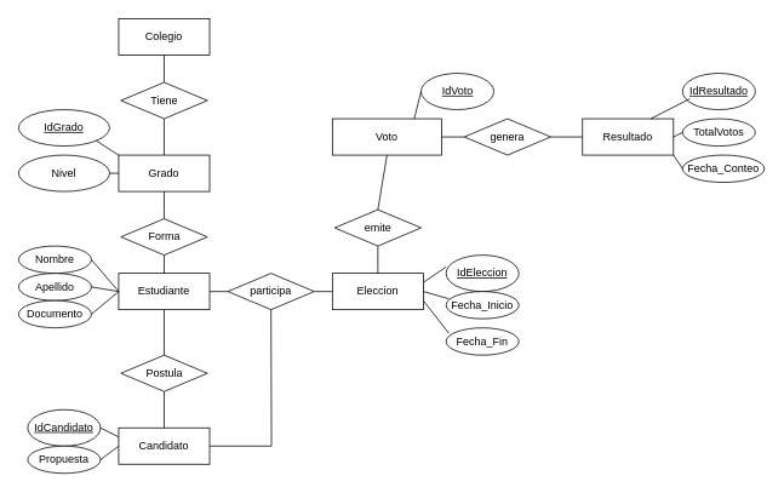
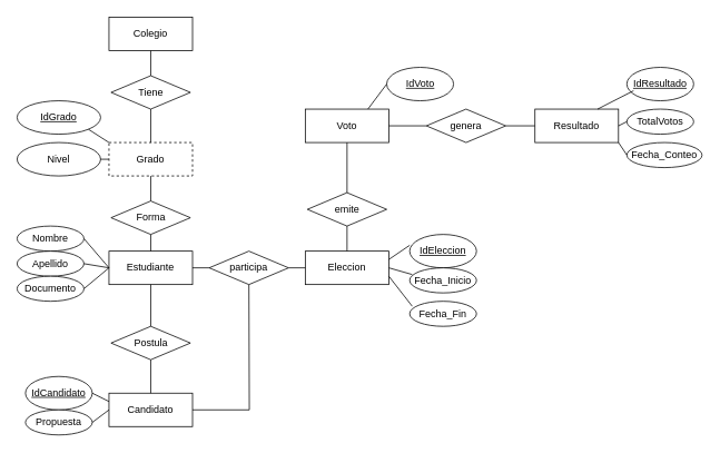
- <mxCell id="8" value="Voto" style="whiteSpace=wrap;html=1;align=center;" parent="1" vertex="1"><mxGeometry x="365" y="130" width="120" height="40" as="geometry" /></mxCell>
+ <mxCell id="8" value="Voto" style="whiteSpace=wrap;html=1;align=center;" parent="1" vertex="1"><mxGeometry x="365" y="130" width="100" height="40" as="geometry" /></mxCell>
- <mxCell id="5" value="Grado" style="whiteSpace=wrap;html=1;align=center;" parent="1" vertex="1"><mxGeometry x="130" y="170" width="100" height="40" as="geometry" /></mxCell>
+ <mxCell id="5" value="Grado" style="whiteSpace=wrap;html=1;align=center;dashed=1;" parent="1" vertex="1"><mxGeometry x="130" y="170" width="100" height="40" as="geometry" /></mxCell>
